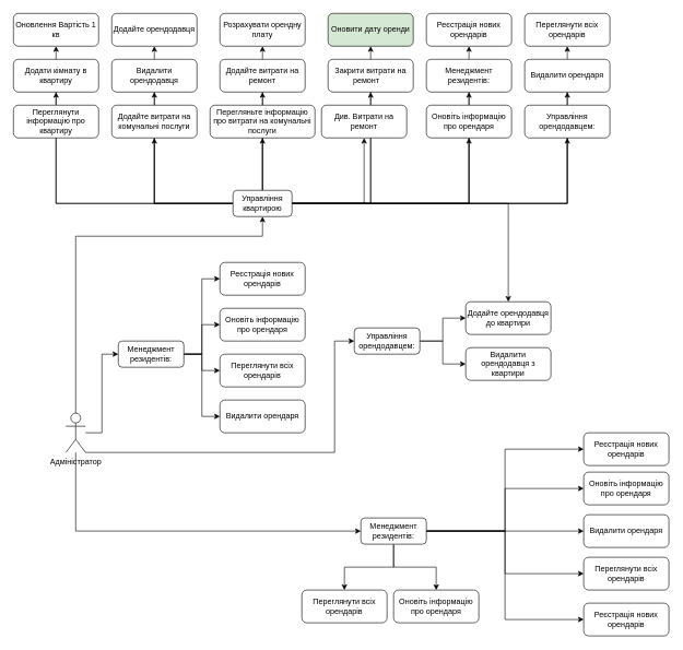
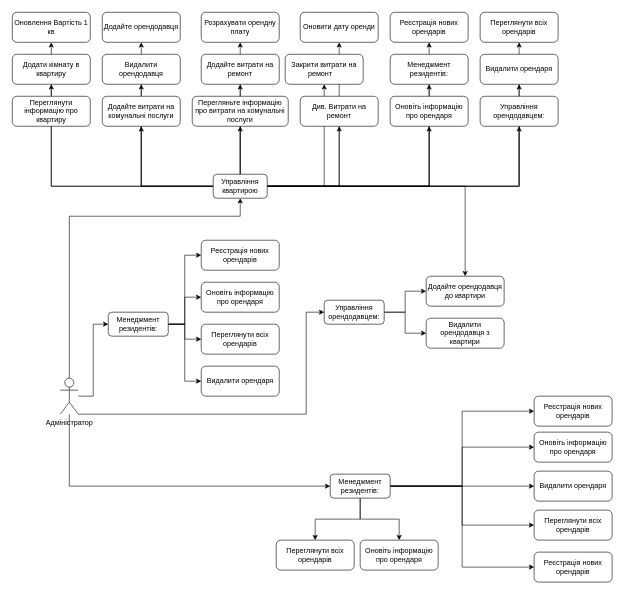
- <mxCell id="27" value="Оновити дату оренди" style="rounded=1;whiteSpace=wrap;html=1;fillColor=#d5e8d4;" vertex="1" parent="1"><mxGeometry x="500" y="20" width="130" height="50" as="geometry" /></mxCell>
+ <mxCell id="27" value="Оновити дату оренди" style="rounded=1;whiteSpace=wrap;html=1;" vertex="1" parent="1"><mxGeometry x="500" y="20" width="130" height="50" as="geometry" /></mxCell>
- <mxCell id="36" value="Закрити витрати на ремонт&lt;span style=&quot;white-space: pre;&quot;&gt;&#09;&lt;/span&gt;" style="rounded=1;whiteSpace=wrap;html=1;" vertex="1" parent="1"><mxGeometry x="500" y="90" width="130" height="50" as="geometry" /></mxCell>
+ <mxCell id="36" value="Закрити витрати на ремонт&lt;span style=&quot;white-space: pre;&quot;&gt;&#09;&lt;/span&gt;" style="rounded=1;whiteSpace=wrap;html=1;" vertex="1" parent="1"><mxGeometry x="475" y="90" width="130" height="50" as="geometry" /></mxCell>
- <mxCell id="35" value="Див. Витрати на ремонт" style="rounded=1;whiteSpace=wrap;html=1;" vertex="1" parent="1"><mxGeometry x="490" y="160" width="130" height="50" as="geometry" /></mxCell>
+ <mxCell id="35" value="Див. Витрати на ремонт" style="rounded=1;whiteSpace=wrap;html=1;" vertex="1" parent="1"><mxGeometry x="500" y="160" width="130" height="50" as="geometry" /></mxCell>
